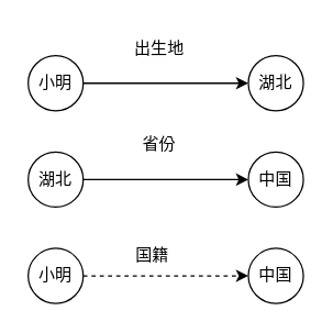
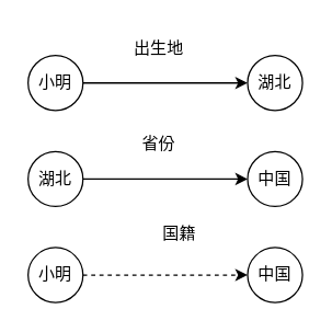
- <mxCell id="13" value="国籍" style="text;html=1;align=center;verticalAlign=middle;resizable=0;points=[];autosize=1;strokeColor=none;fillColor=none;" vertex="1" parent="1"><mxGeometry x="85" y="170" width="50" height="30" as="geometry" /></mxCell>
+ <mxCell id="13" value="国籍" style="text;html=1;align=center;verticalAlign=middle;resizable=0;points=[];autosize=1;strokeColor=none;fillColor=none;" vertex="1" parent="1"><mxGeometry x="105" y="155" width="50" height="30" as="geometry" /></mxCell>
